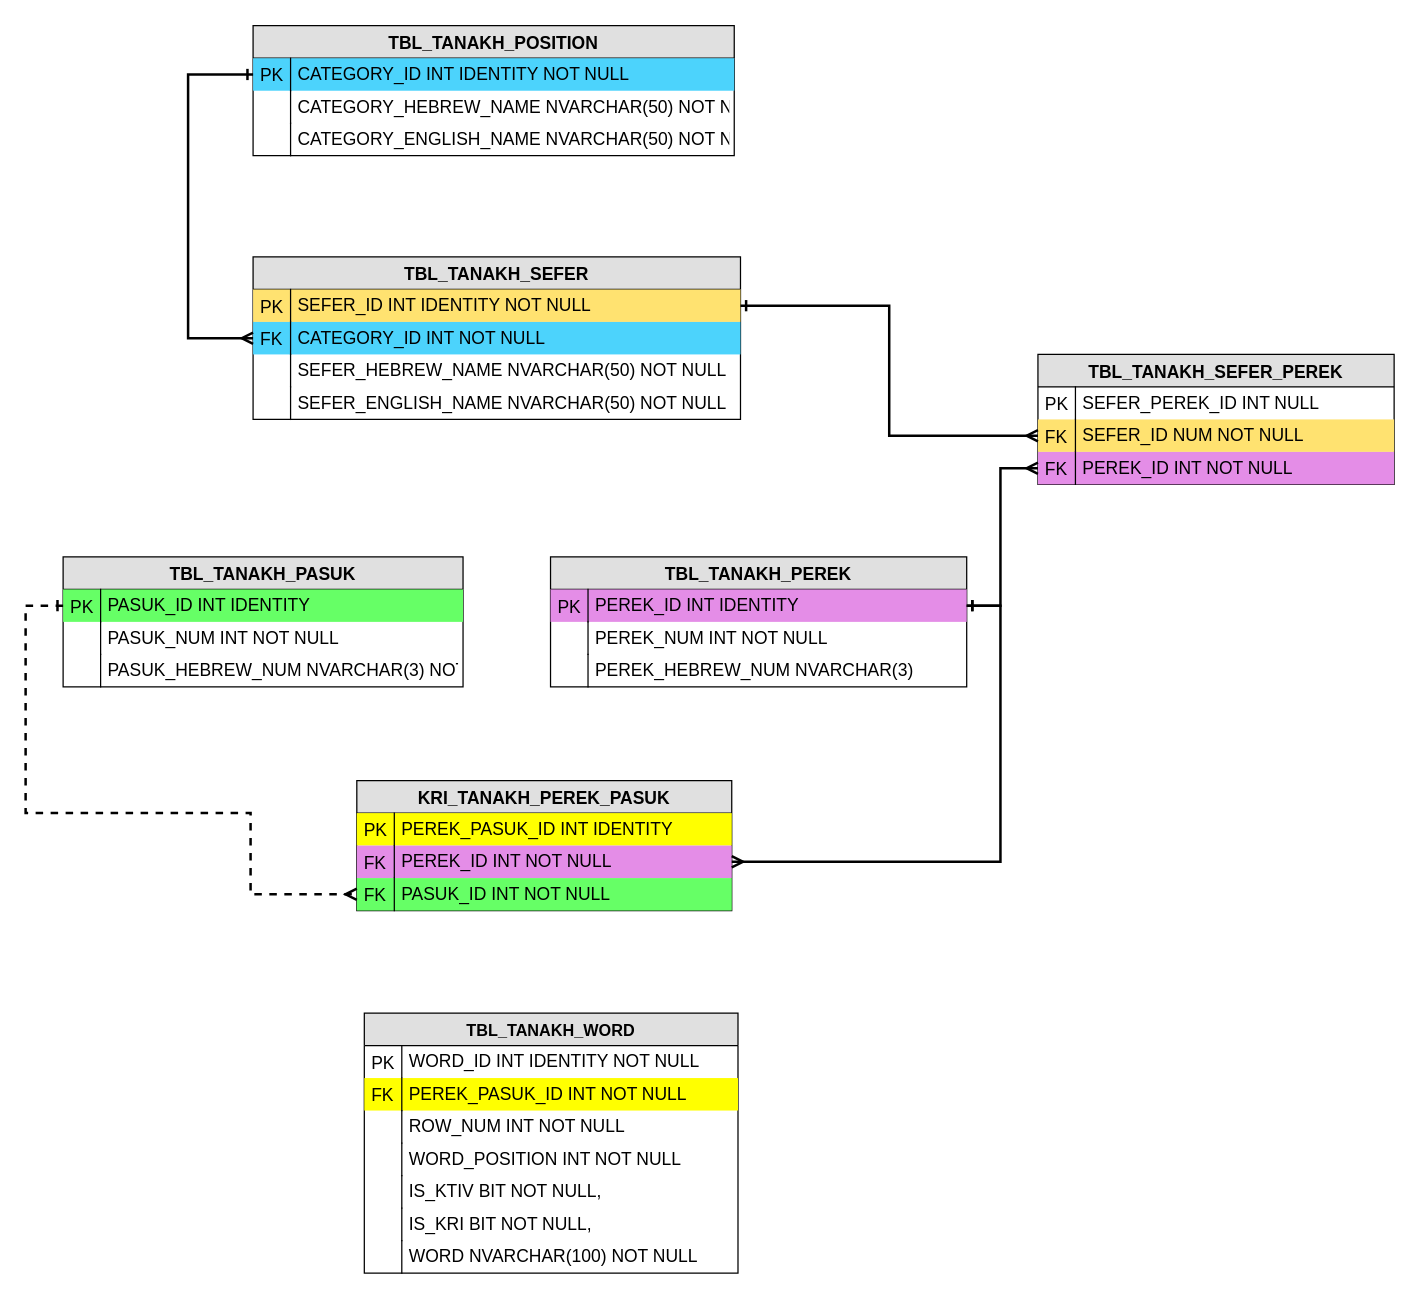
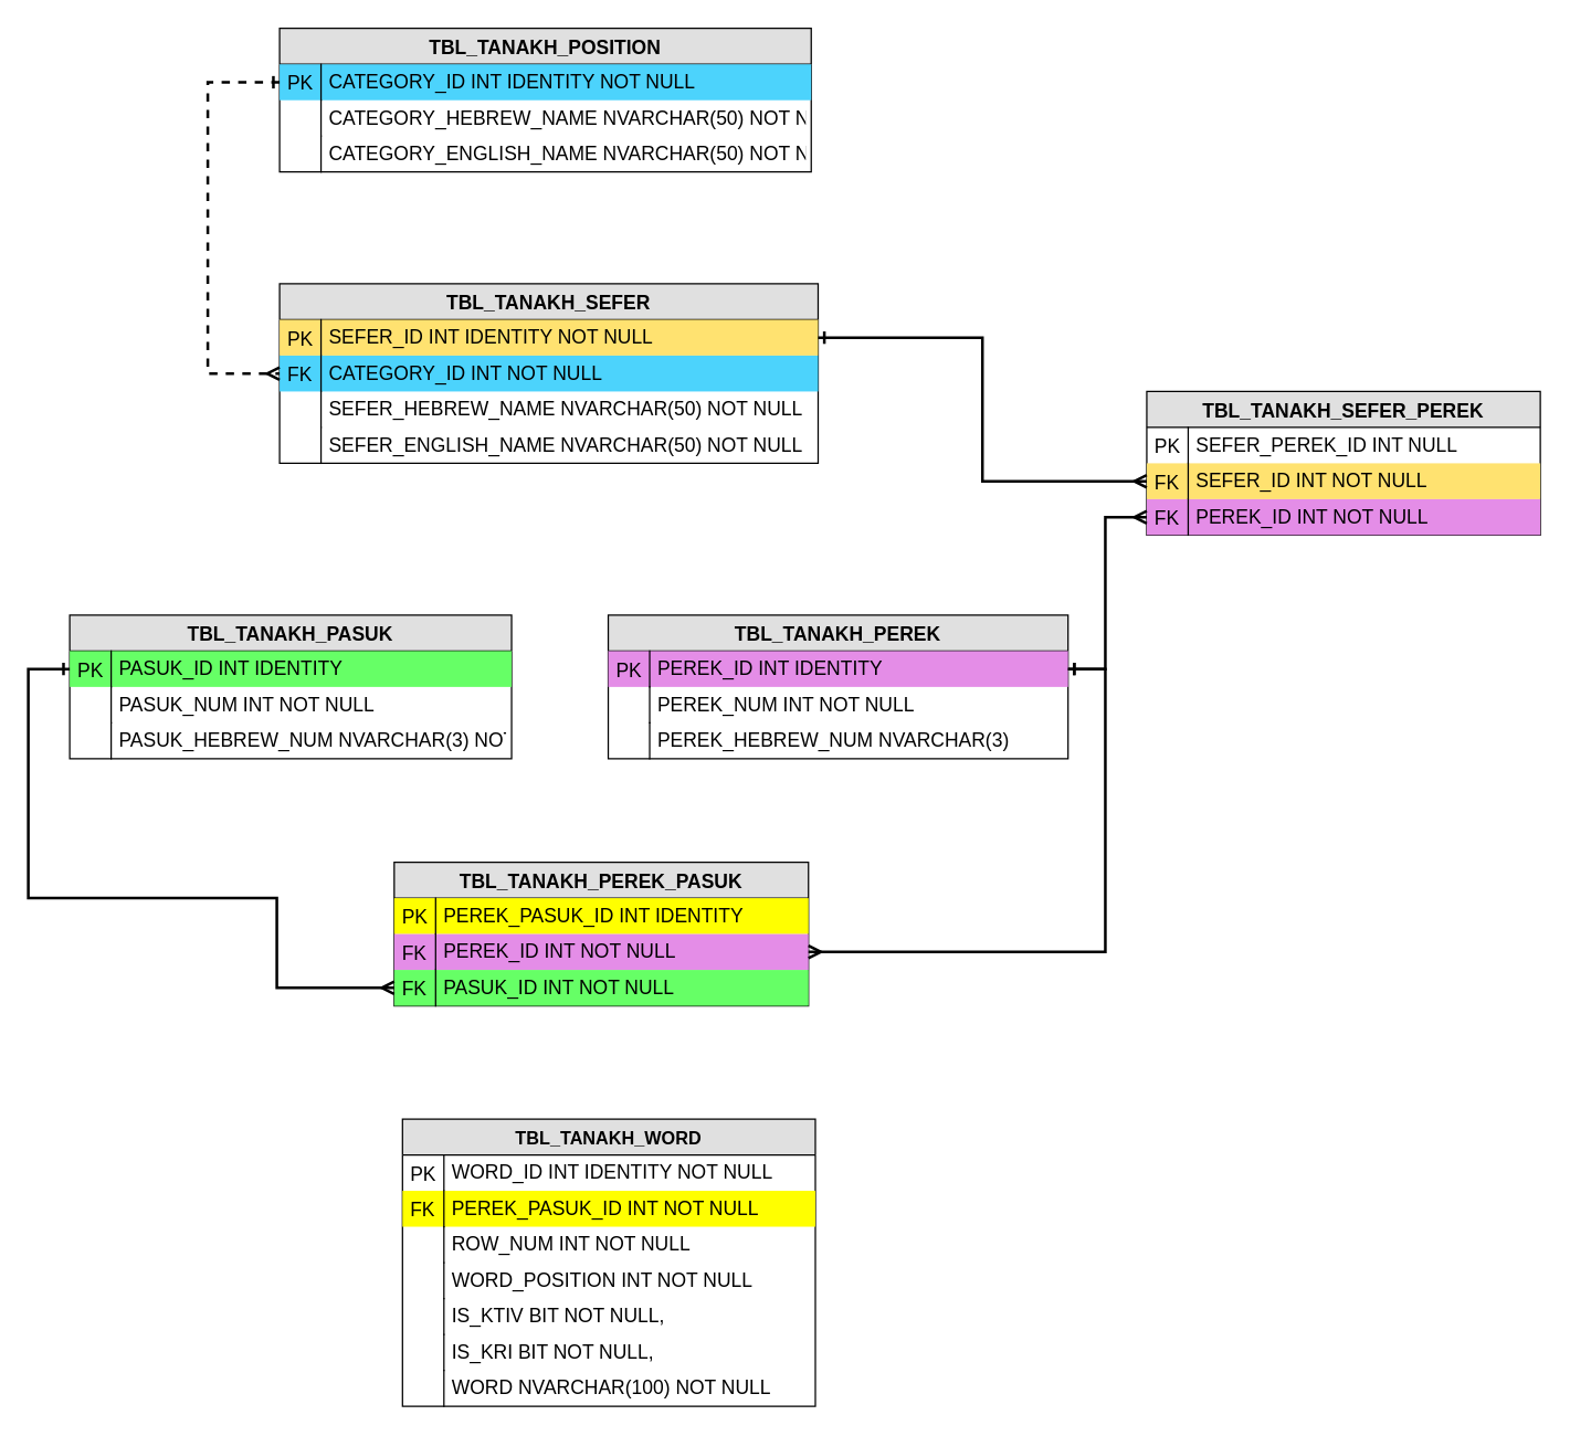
- <mxCell id="46" style="edgeStyle=orthogonalEdgeStyle;rounded=0;orthogonalLoop=1;jettySize=auto;html=1;exitX=0;exitY=0.5;exitDx=0;exitDy=0;entryX=0;entryY=0.5;entryDx=0;entryDy=0;fontSize=14;startArrow=ERone;startFill=0;endArrow=ERmany;endFill=0;strokeWidth=2;" parent="1" source="3" target="12" edge="1"><mxGeometry relative="1" as="geometry"><Array as="points"><mxPoint x="150" y="59" /><mxPoint x="150" y="270" /></Array></mxGeometry></mxCell>
+ <mxCell id="46" style="edgeStyle=orthogonalEdgeStyle;rounded=0;orthogonalLoop=1;jettySize=auto;html=1;exitX=0;exitY=0.5;exitDx=0;exitDy=0;entryX=0;entryY=0.5;entryDx=0;entryDy=0;fontSize=14;startArrow=ERone;startFill=0;endArrow=ERmany;endFill=0;strokeWidth=2;dashed=1;" parent="1" source="3" target="12" edge="1"><mxGeometry relative="1" as="geometry"><Array as="points"><mxPoint x="150" y="59" /><mxPoint x="150" y="270" /></Array></mxGeometry></mxCell>
- <mxCell id="28" value="SEFER_ID NUM NOT NULL" style="shape=partialRectangle;top=0;left=0;right=0;bottom=0;align=left;verticalAlign=top;spacingTop=-2;fillColor=#FFE270;spacingLeft=34;spacingRight=4;overflow=hidden;rotatable=0;points=[[0,0.5],[1,0.5]];portConstraint=eastwest;dropTarget=0;fontSize=14;strokeColor=#d6b656;" parent="25" vertex="1"><mxGeometry y="52" width="285" height="26" as="geometry" /></mxCell>
+ <mxCell id="28" value="SEFER_ID INT NOT NULL" style="shape=partialRectangle;top=0;left=0;right=0;bottom=0;align=left;verticalAlign=top;spacingTop=-2;fillColor=#FFE270;spacingLeft=34;spacingRight=4;overflow=hidden;rotatable=0;points=[[0,0.5],[1,0.5]];portConstraint=eastwest;dropTarget=0;fontSize=14;strokeColor=#d6b656;" parent="25" vertex="1"><mxGeometry y="52" width="285" height="26" as="geometry" /></mxCell>
- <mxCell id="39" value="KRI_TANAKH_PEREK_PASUK" style="swimlane;fontStyle=1;childLayout=stackLayout;horizontal=1;startSize=26;fillColor=#e0e0e0;horizontalStack=0;resizeParent=1;resizeLast=0;collapsible=1;marginBottom=0;swimlaneFillColor=#ffffff;align=center;fontSize=14;" parent="1" vertex="1"><mxGeometry x="285" y="624" width="300" height="104" as="geometry" /></mxCell>
+ <mxCell id="39" value="TBL_TANAKH_PEREK_PASUK" style="swimlane;fontStyle=1;childLayout=stackLayout;horizontal=1;startSize=26;fillColor=#e0e0e0;horizontalStack=0;resizeParent=1;resizeLast=0;collapsible=1;marginBottom=0;swimlaneFillColor=#ffffff;align=center;fontSize=14;" parent="1" vertex="1"><mxGeometry x="285" y="624" width="300" height="104" as="geometry" /></mxCell>
- <mxCell id="49" style="edgeStyle=orthogonalEdgeStyle;rounded=0;orthogonalLoop=1;jettySize=auto;html=1;exitX=0;exitY=0.5;exitDx=0;exitDy=0;entryX=0;entryY=0.5;entryDx=0;entryDy=0;startArrow=ERone;startFill=0;endArrow=ERmany;endFill=0;strokeWidth=2;fontSize=14;dashed=1;" parent="1" source="33" target="44" edge="1"><mxGeometry relative="1" as="geometry"><Array as="points"><mxPoint x="20" y="484" /><mxPoint x="20" y="650" /><mxPoint x="200" y="650" /><mxPoint x="200" y="715" /></Array></mxGeometry></mxCell>
+ <mxCell id="49" style="edgeStyle=orthogonalEdgeStyle;rounded=0;orthogonalLoop=1;jettySize=auto;html=1;exitX=0;exitY=0.5;exitDx=0;exitDy=0;entryX=0;entryY=0.5;entryDx=0;entryDy=0;startArrow=ERone;startFill=0;endArrow=ERmany;endFill=0;strokeWidth=2;fontSize=14;" parent="1" source="33" target="44" edge="1"><mxGeometry relative="1" as="geometry"><Array as="points"><mxPoint x="20" y="484" /><mxPoint x="20" y="650" /><mxPoint x="200" y="650" /><mxPoint x="200" y="715" /></Array></mxGeometry></mxCell>
